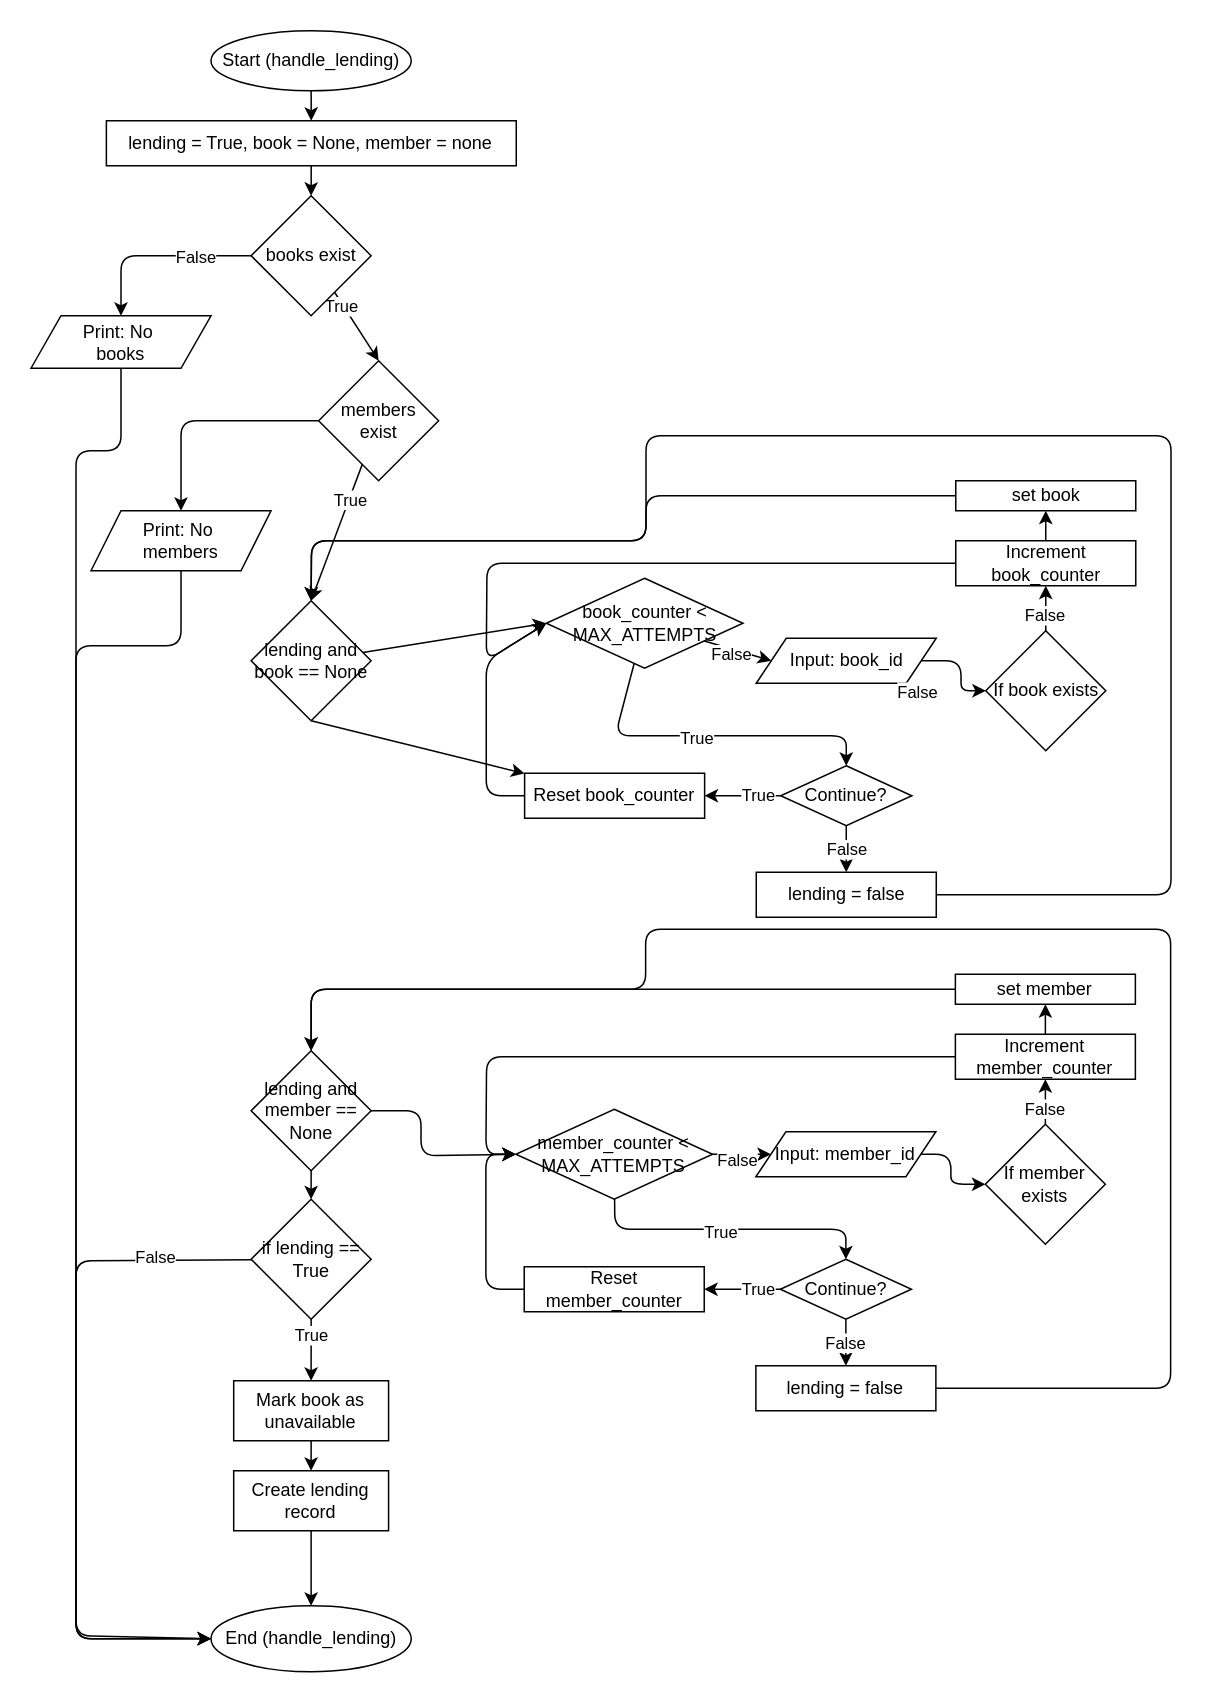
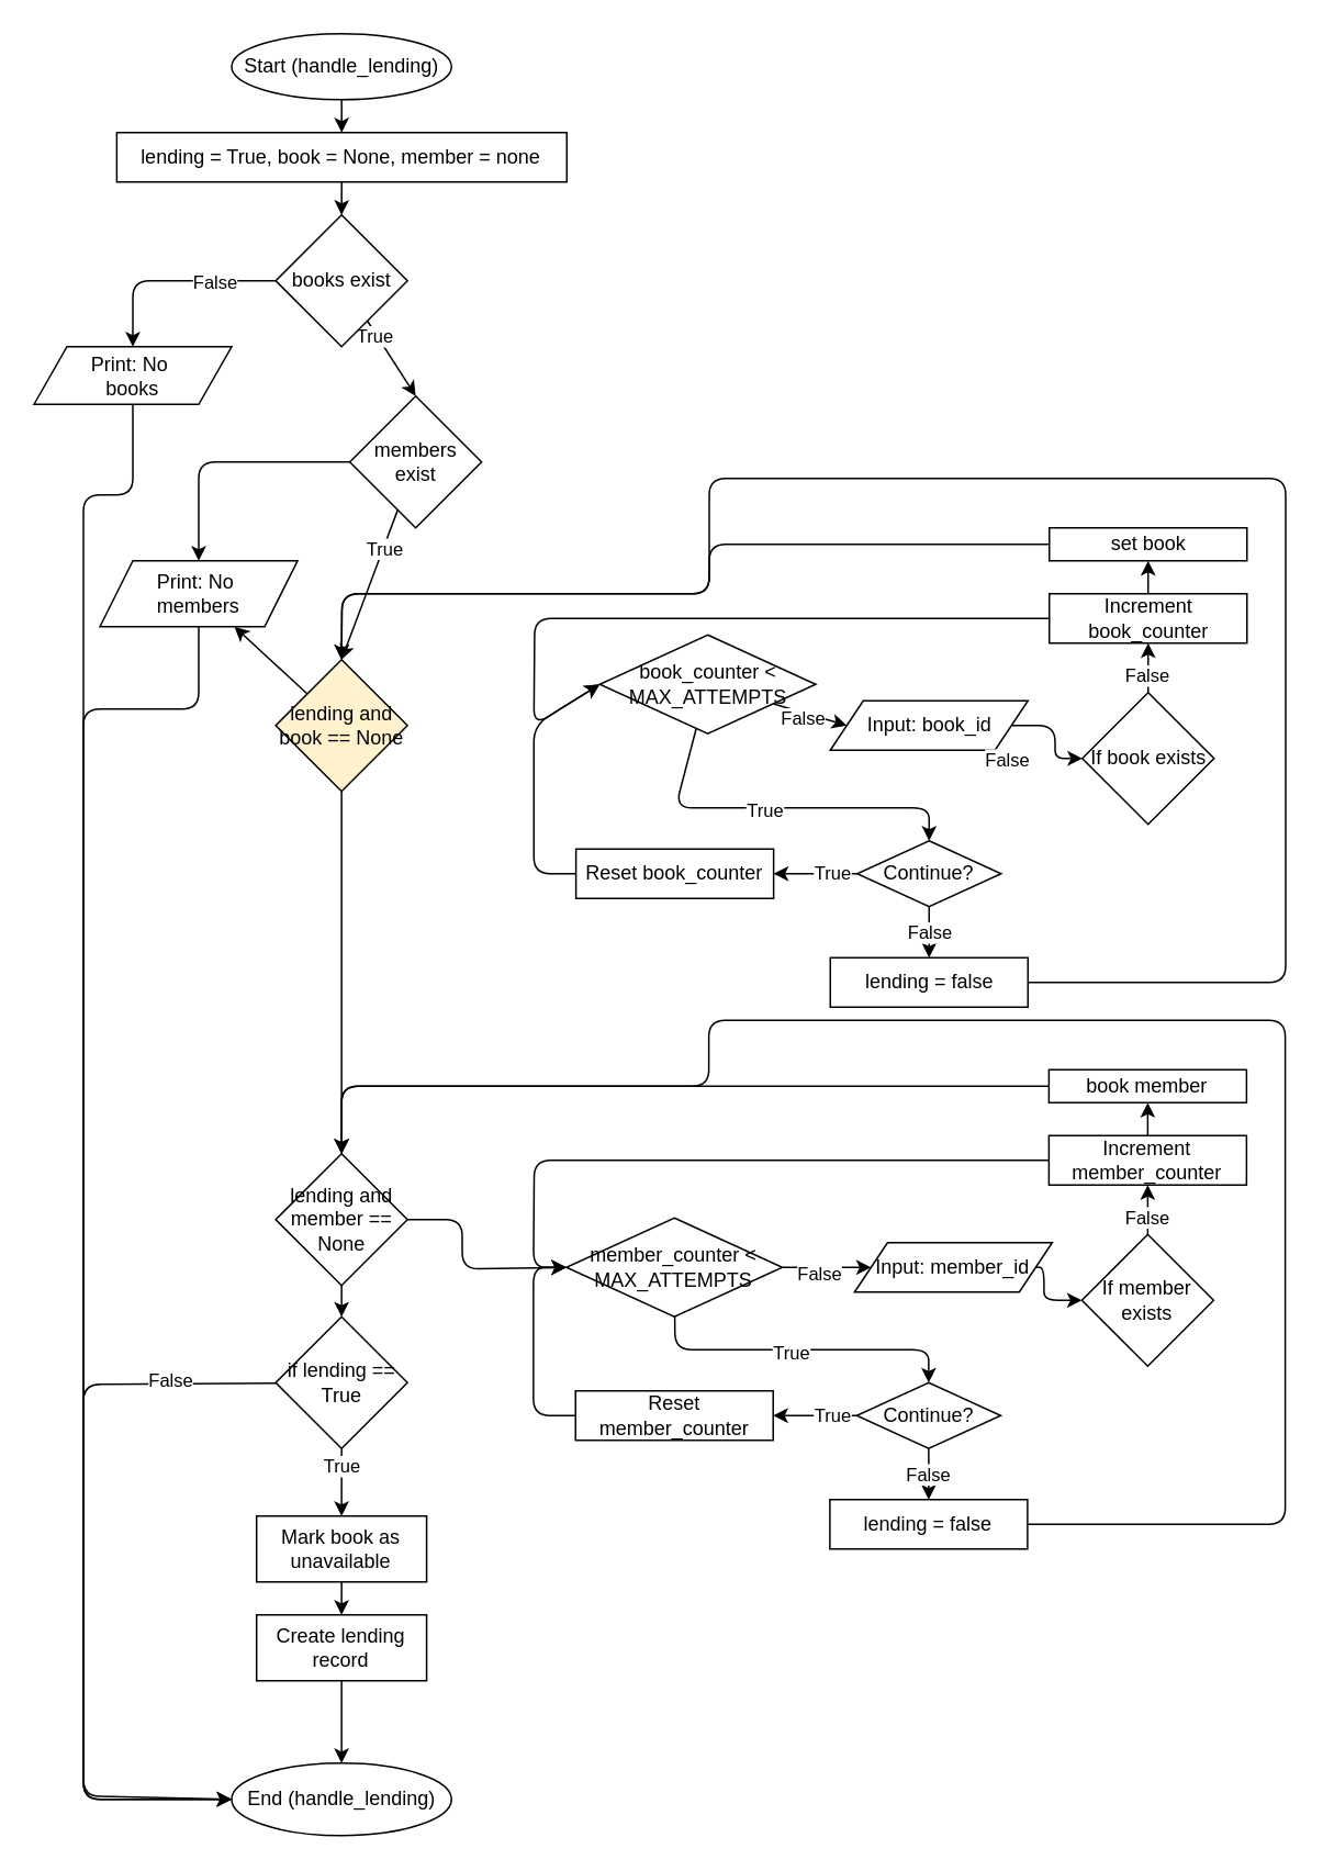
- <mxCell id="26" style="edgeStyle=none;html=1;entryX=0;entryY=0.5;entryDx=0;entryDy=0;" edge="1" parent="1" source="27" target="16"><mxGeometry relative="1" as="geometry" /></mxCell>
+ <mxCell id="26" style="edgeStyle=none;html=1;" edge="1" parent="1" source="27" target="79"><mxGeometry relative="1" as="geometry" /></mxCell>
- <mxCell id="27" value="lending and book == None" style="rhombus;whiteSpace=wrap;html=1;" vertex="1" parent="1"><mxGeometry x="166.75" y="400" width="80" height="80" as="geometry" /></mxCell>
+ <mxCell id="27" value="lending and book == None" style="rhombus;whiteSpace=wrap;html=1;fillColor=#fff2cc;" vertex="1" parent="1"><mxGeometry x="166.75" y="400" width="80" height="80" as="geometry" /></mxCell>
- <mxCell id="40" style="edgeStyle=none;html=1;exitX=0.5;exitY=1;exitDx=0;exitDy=0;" edge="1" parent="1" source="27" target="20"><mxGeometry relative="1" as="geometry" /></mxCell>
+ <mxCell id="40" style="edgeStyle=none;html=1;exitX=0.5;exitY=1;exitDx=0;exitDy=0;entryX=0.5;entryY=0;entryDx=0;entryDy=0;" edge="1" parent="1" source="27" target="39"><mxGeometry relative="1" as="geometry" /></mxCell>
- <mxCell id="75" value="set member" style="whiteSpace=wrap;html=1;" vertex="1" parent="1"><mxGeometry x="636.25" y="649" width="120" height="20" as="geometry" /></mxCell>
+ <mxCell id="75" value="book member" style="whiteSpace=wrap;html=1;" vertex="1" parent="1"><mxGeometry x="636.25" y="649" width="120" height="20" as="geometry" /></mxCell>
- <mxCell id="56" value="Input: member_id" style="shape=parallelogram;perimeter=parallelogramPerimeter;whiteSpace=wrap;html=1;fixedSize=1;" vertex="1" parent="1"><mxGeometry x="503.25" y="754" width="120" height="30" as="geometry" /></mxCell>
+ <mxCell id="56" value="Input: member_id" style="shape=parallelogram;perimeter=parallelogramPerimeter;whiteSpace=wrap;html=1;fixedSize=1;" vertex="1" parent="1"><mxGeometry x="518.25" y="754" width="120" height="30" as="geometry" /></mxCell>
